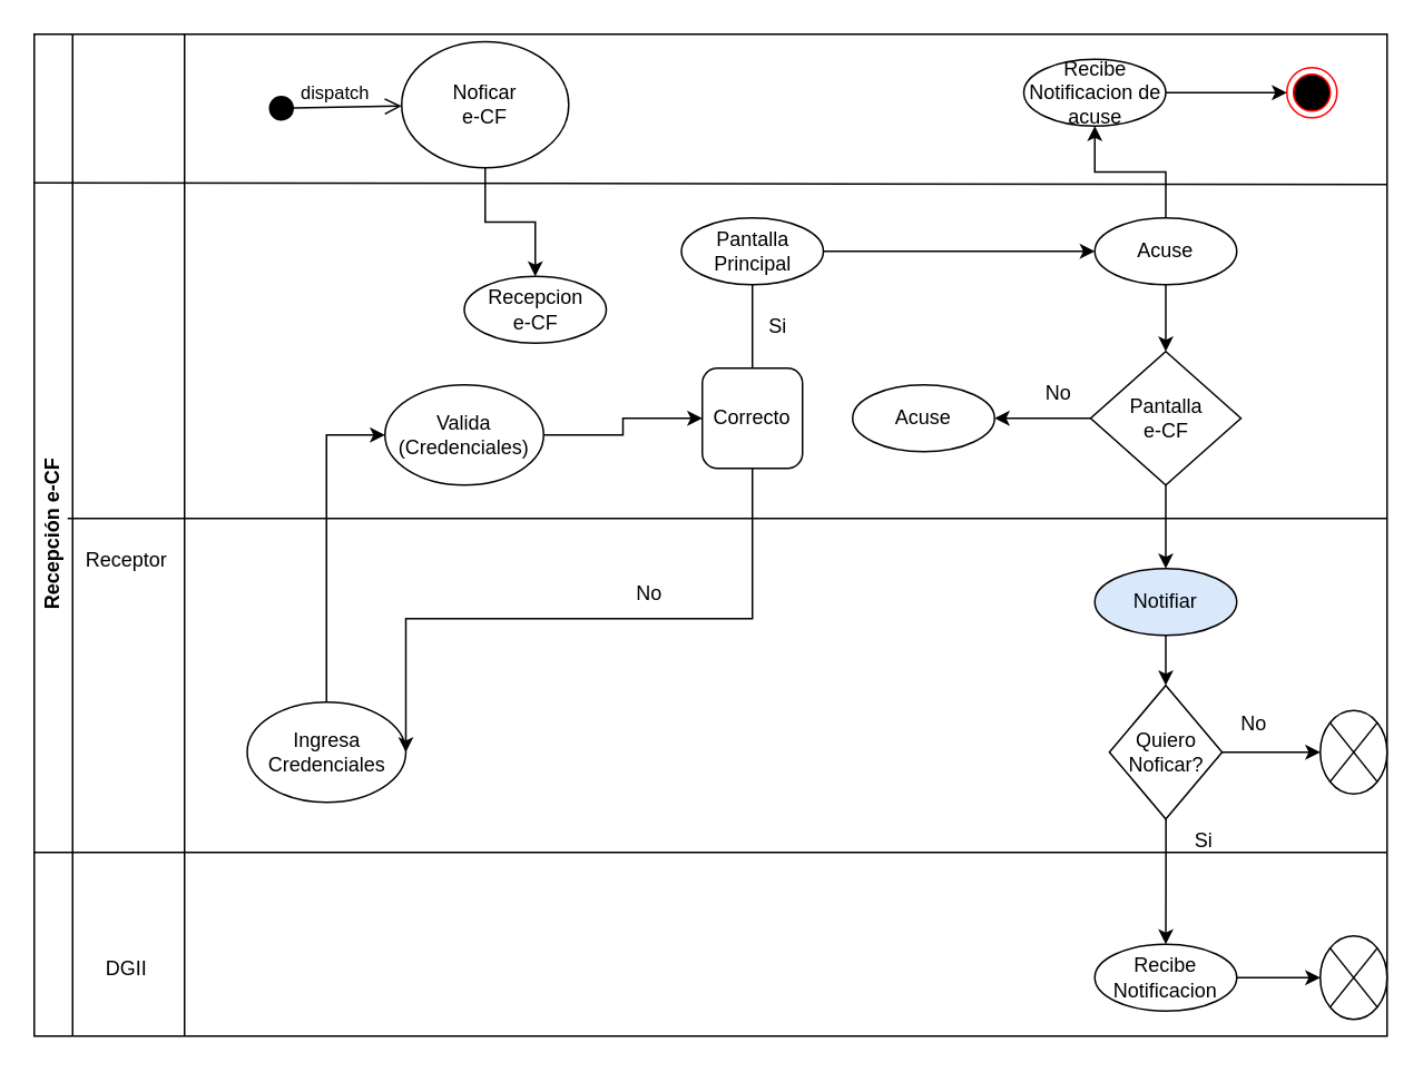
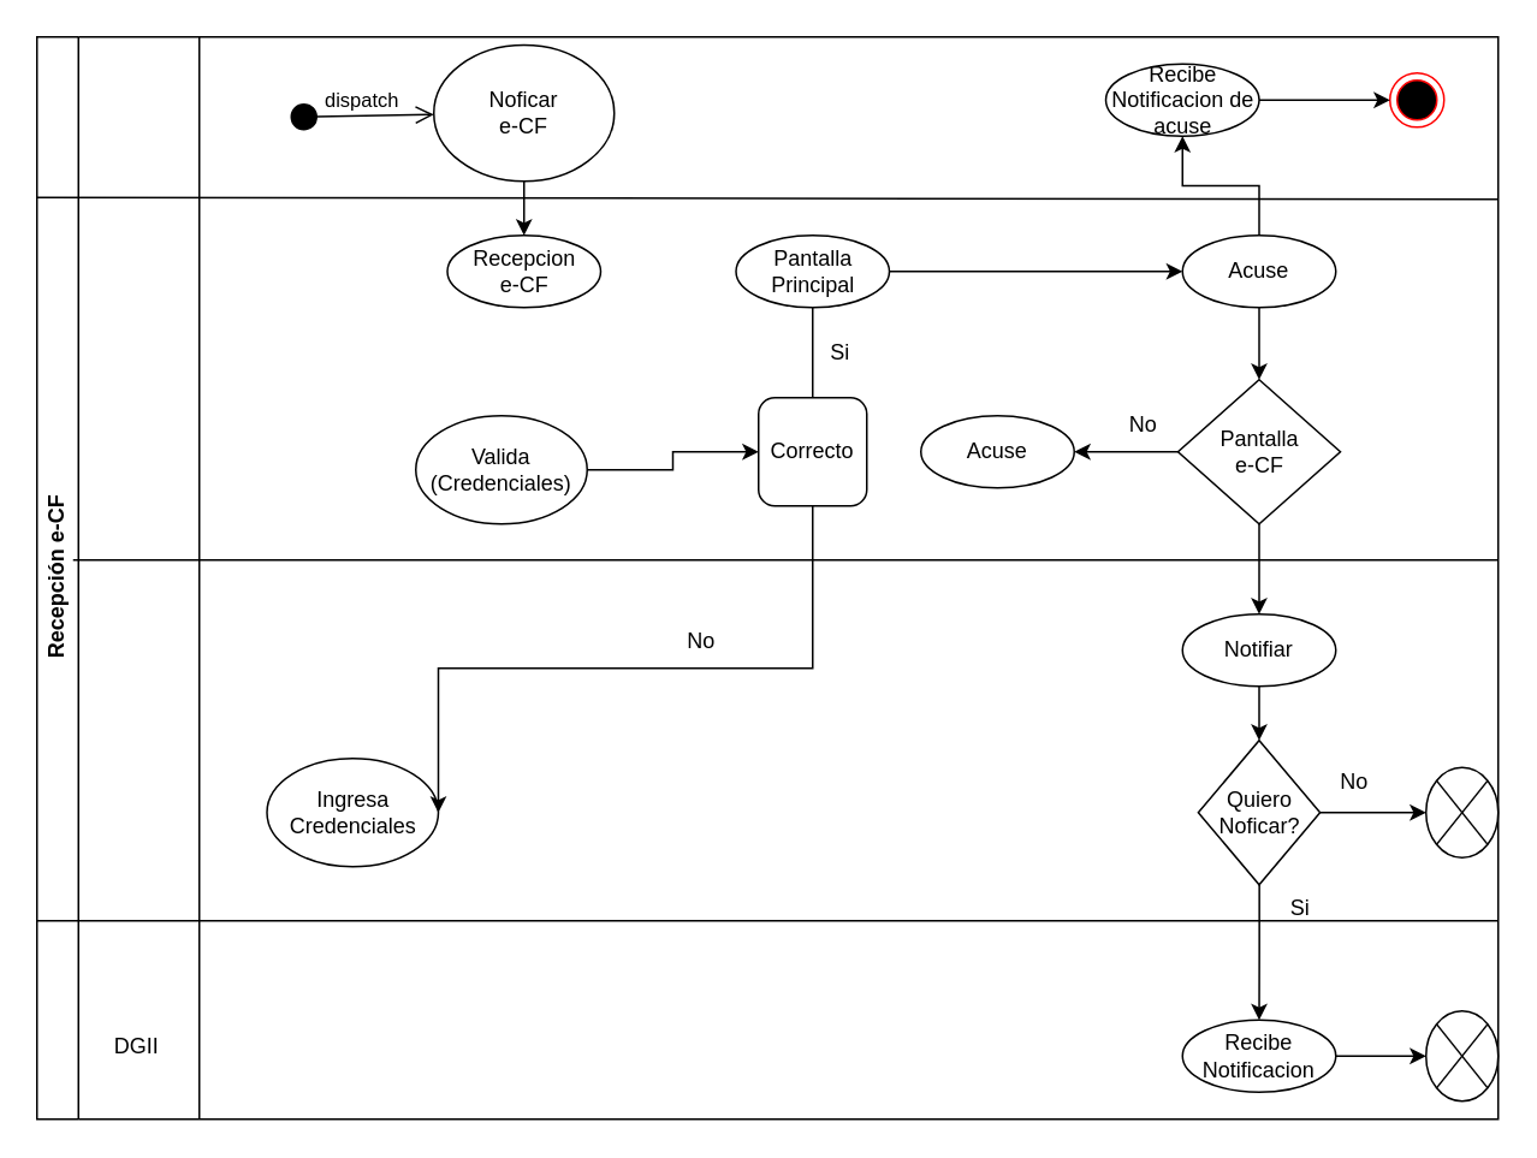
- <mxCell id="10" value="Recepcion&lt;br&gt;e-CF" style="ellipse;whiteSpace=wrap;html=1;" parent="2" vertex="1"><mxGeometry x="257.5" y="145" width="85" height="40" as="geometry" /></mxCell>
+ <mxCell id="10" value="Recepcion&lt;br&gt;e-CF" style="ellipse;whiteSpace=wrap;html=1;" parent="2" vertex="1"><mxGeometry x="227.5" y="110" width="85" height="40" as="geometry" /></mxCell>
- <mxCell id="13" style="edgeStyle=orthogonalEdgeStyle;rounded=0;orthogonalLoop=1;jettySize=auto;html=1;entryX=0;entryY=0.5;entryDx=0;entryDy=0;" parent="2" source="14" target="12" edge="1"><mxGeometry relative="1" as="geometry" /></mxCell>
- <mxCell id="5" value="Receptor" style="text;html=1;align=center;verticalAlign=middle;resizable=0;points=[];autosize=1;strokeColor=none;fillColor=none;" parent="2" vertex="1"><mxGeometry x="20" y="300" width="70" height="30" as="geometry" /></mxCell>
- <mxCell id="28" value="Notifiar" style="ellipse;whiteSpace=wrap;html=1;fillColor=#dae8fc;" parent="2" vertex="1"><mxGeometry x="635" y="320" width="85" height="40" as="geometry" /></mxCell>
+ <mxCell id="28" value="Notifiar" style="ellipse;whiteSpace=wrap;html=1;" parent="2" vertex="1"><mxGeometry x="635" y="320" width="85" height="40" as="geometry" /></mxCell>
